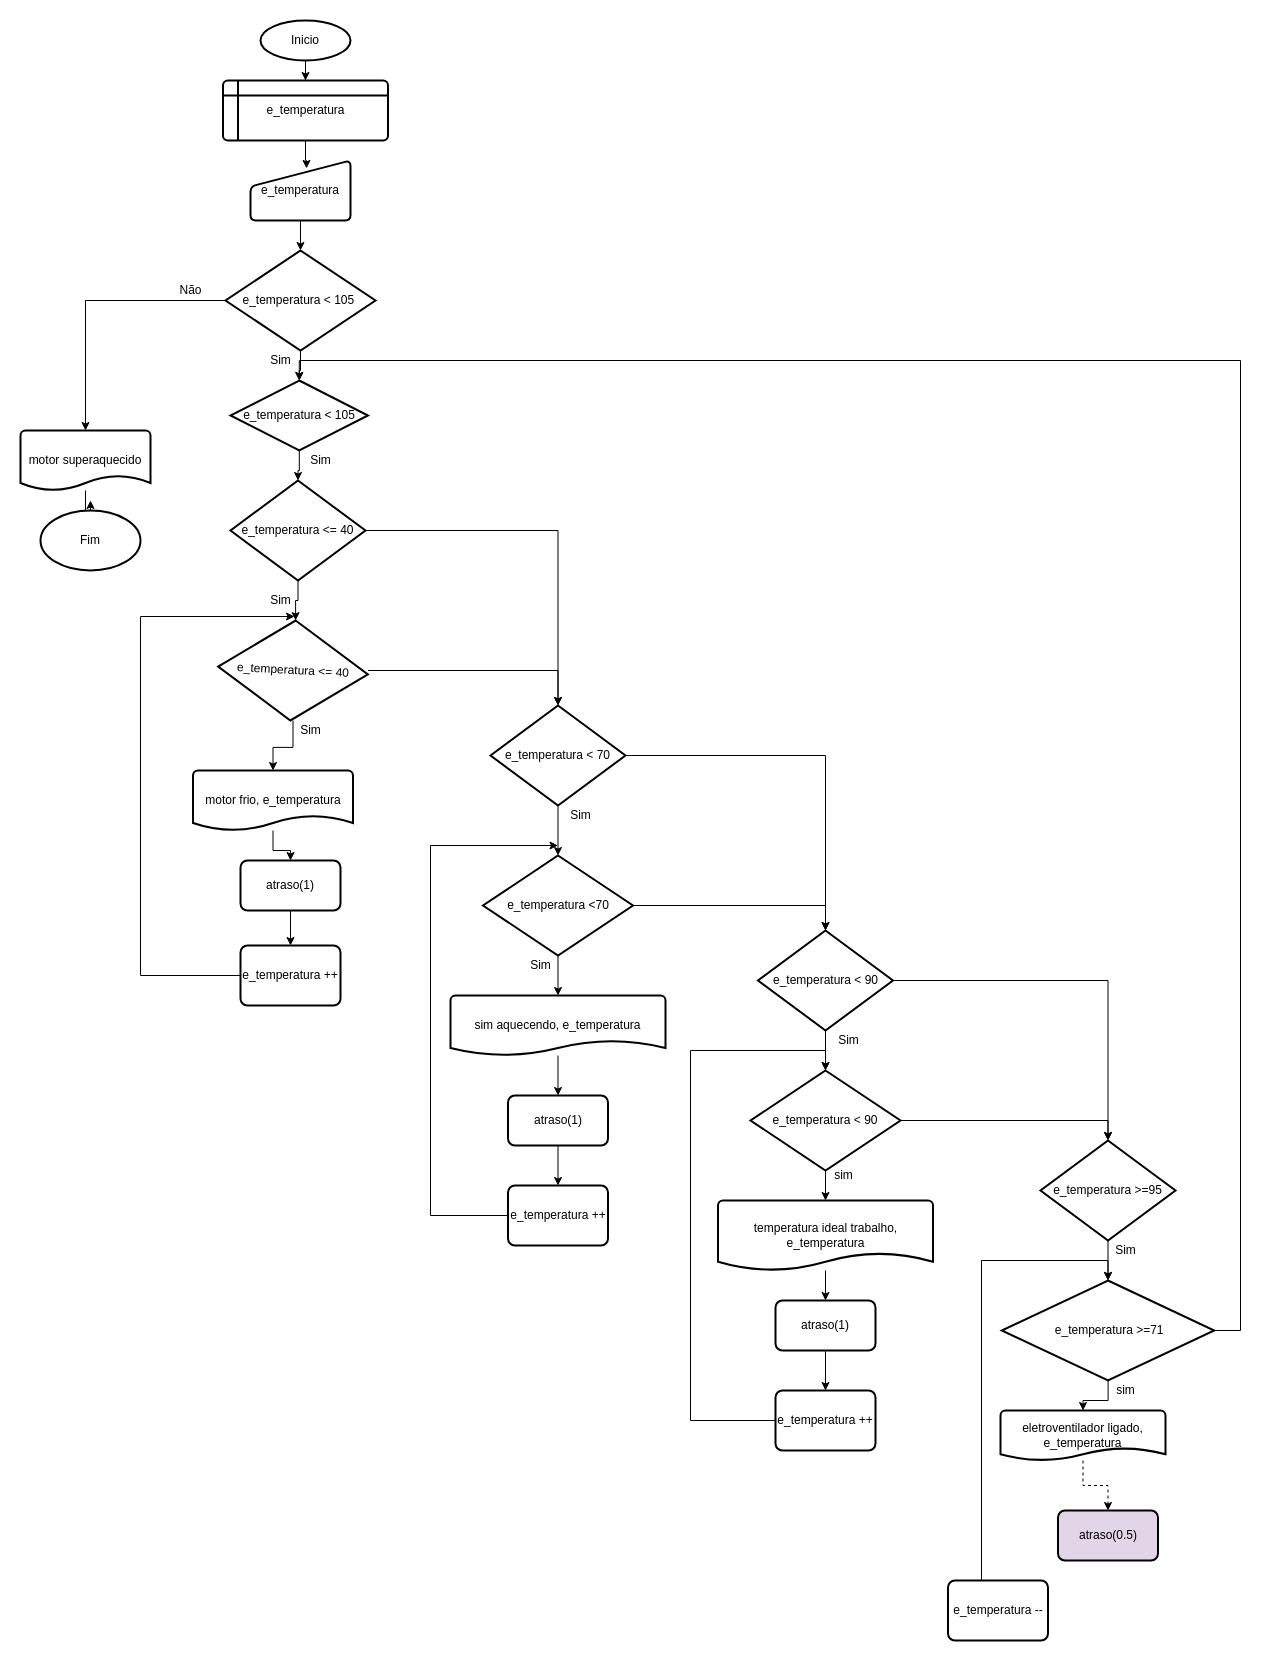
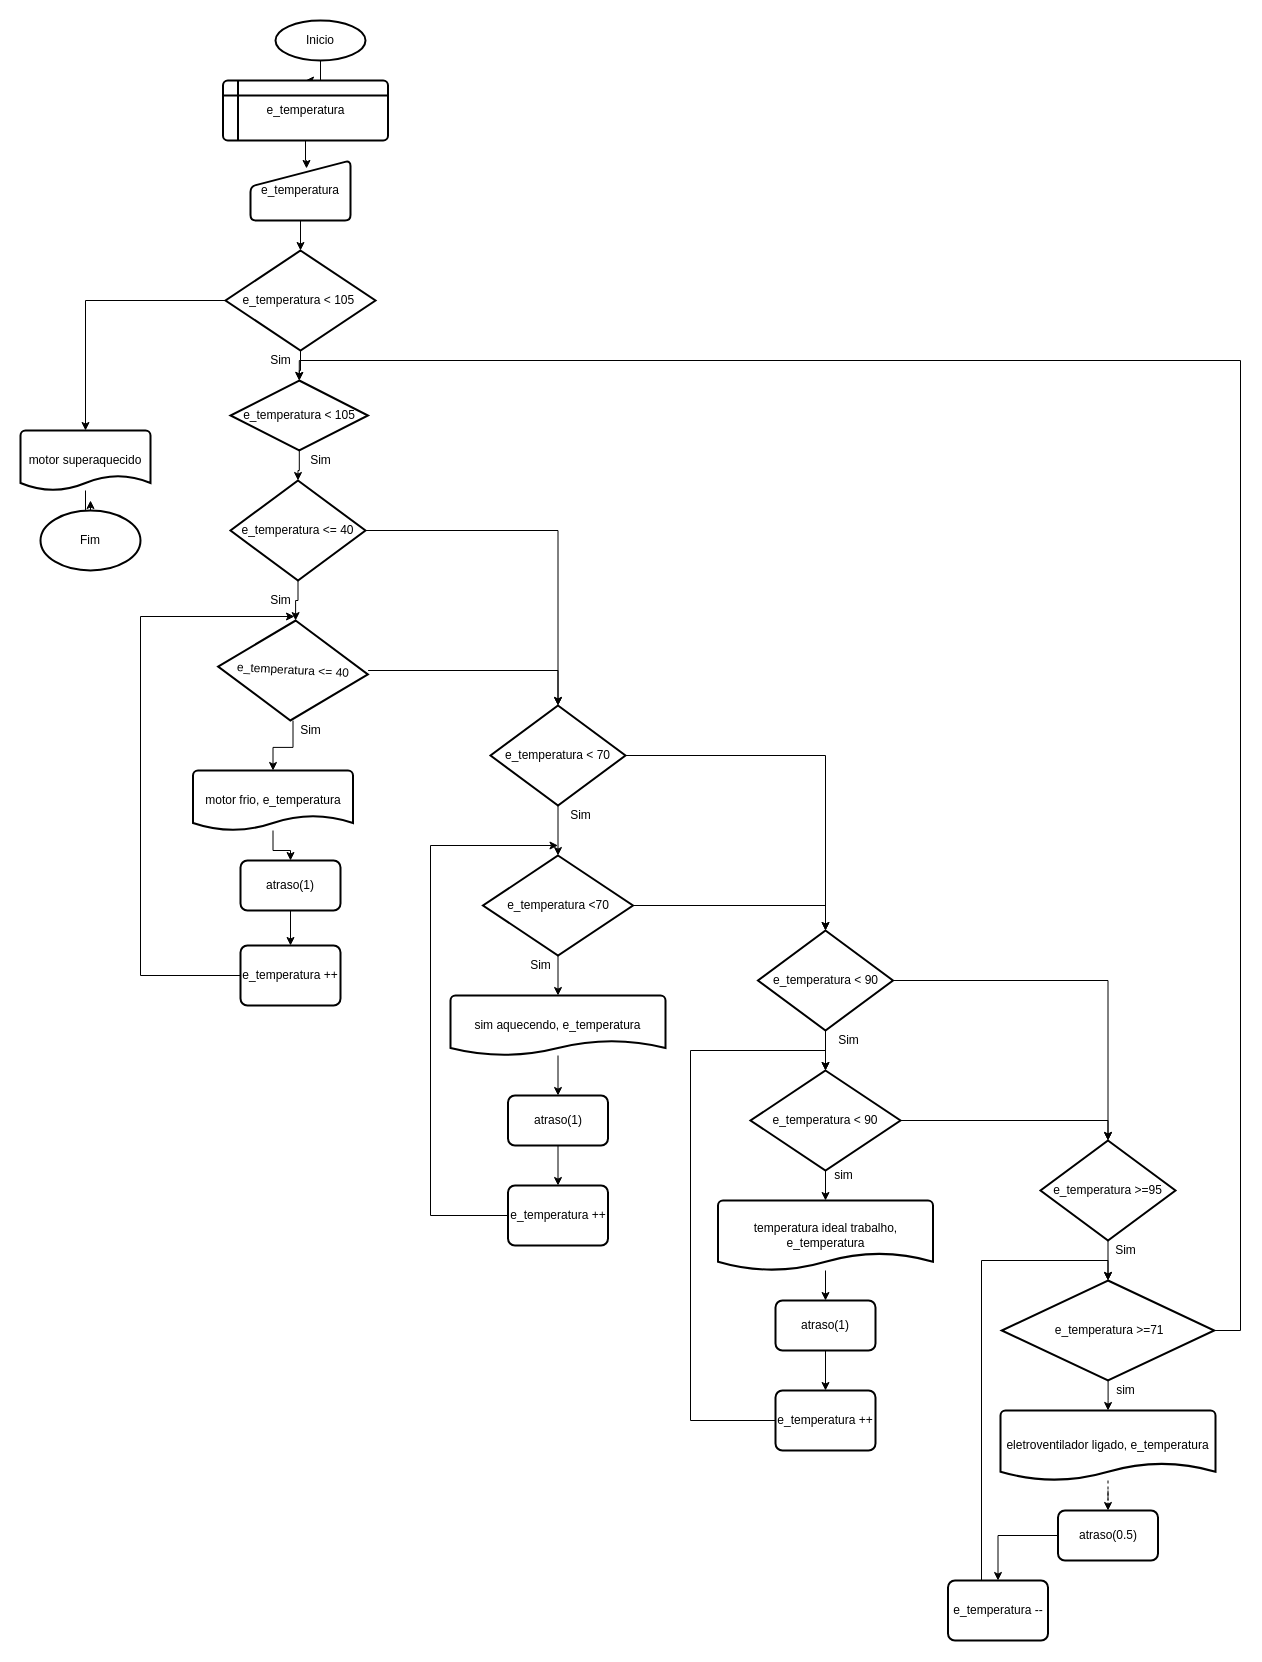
- <mxCell id="3" value="&lt;font style=&quot;vertical-align: inherit&quot;&gt;&lt;font style=&quot;vertical-align: inherit&quot;&gt;Inicio&lt;/font&gt;&lt;/font&gt;" style="strokeWidth=2;html=1;shape=mxgraph.flowchart.start_1;whiteSpace=wrap;" parent="1" vertex="1"><mxGeometry x="260" y="20" width="90" height="40" as="geometry" /></mxCell>
+ <mxCell id="3" value="&lt;font style=&quot;vertical-align: inherit&quot;&gt;&lt;font style=&quot;vertical-align: inherit&quot;&gt;Inicio&lt;/font&gt;&lt;/font&gt;" style="strokeWidth=2;html=1;shape=mxgraph.flowchart.start_1;whiteSpace=wrap;" parent="1" vertex="1"><mxGeometry x="275" y="20" width="90" height="40" as="geometry" /></mxCell>
- <mxCell id="14" value="&lt;font style=&quot;vertical-align: inherit&quot;&gt;&lt;font style=&quot;vertical-align: inherit&quot;&gt;Não&lt;/font&gt;&lt;/font&gt;" style="text;html=1;align=center;verticalAlign=middle;resizable=0;points=[];autosize=1;strokeColor=none;" parent="1" vertex="1"><mxGeometry x="170" y="280" width="40" height="20" as="geometry" /></mxCell>
- <mxCell id="62" value="eletroventilador ligado, e_temperatura" style="strokeWidth=2;html=1;shape=mxgraph.flowchart.document2;whiteSpace=wrap;size=0.25;" parent="1" vertex="1"><mxGeometry x="1000" y="1410" width="165" height="50" as="geometry" /></mxCell>
+ <mxCell id="62" value="eletroventilador ligado, e_temperatura" style="strokeWidth=2;html=1;shape=mxgraph.flowchart.document2;whiteSpace=wrap;size=0.25;" parent="1" vertex="1"><mxGeometry x="1000" y="1410" width="215" height="70" as="geometry" /></mxCell>
+ <mxCell id="63" style="edgeStyle=orthogonalEdgeStyle;rounded=0;orthogonalLoop=1;jettySize=auto;html=1;" parent="1" source="64" target="66" edge="1"><mxGeometry relative="1" as="geometry" /></mxCell>
- <mxCell id="64" value="atraso(0.5)" style="rounded=1;whiteSpace=wrap;html=1;absoluteArcSize=1;arcSize=14;strokeWidth=2;fillColor=#e1d5e7;" parent="1" vertex="1"><mxGeometry x="1057.5" y="1510" width="100" height="50" as="geometry" /></mxCell>
+ <mxCell id="64" value="atraso(0.5)" style="rounded=1;whiteSpace=wrap;html=1;absoluteArcSize=1;arcSize=14;strokeWidth=2;" parent="1" vertex="1"><mxGeometry x="1057.5" y="1510" width="100" height="50" as="geometry" /></mxCell>
